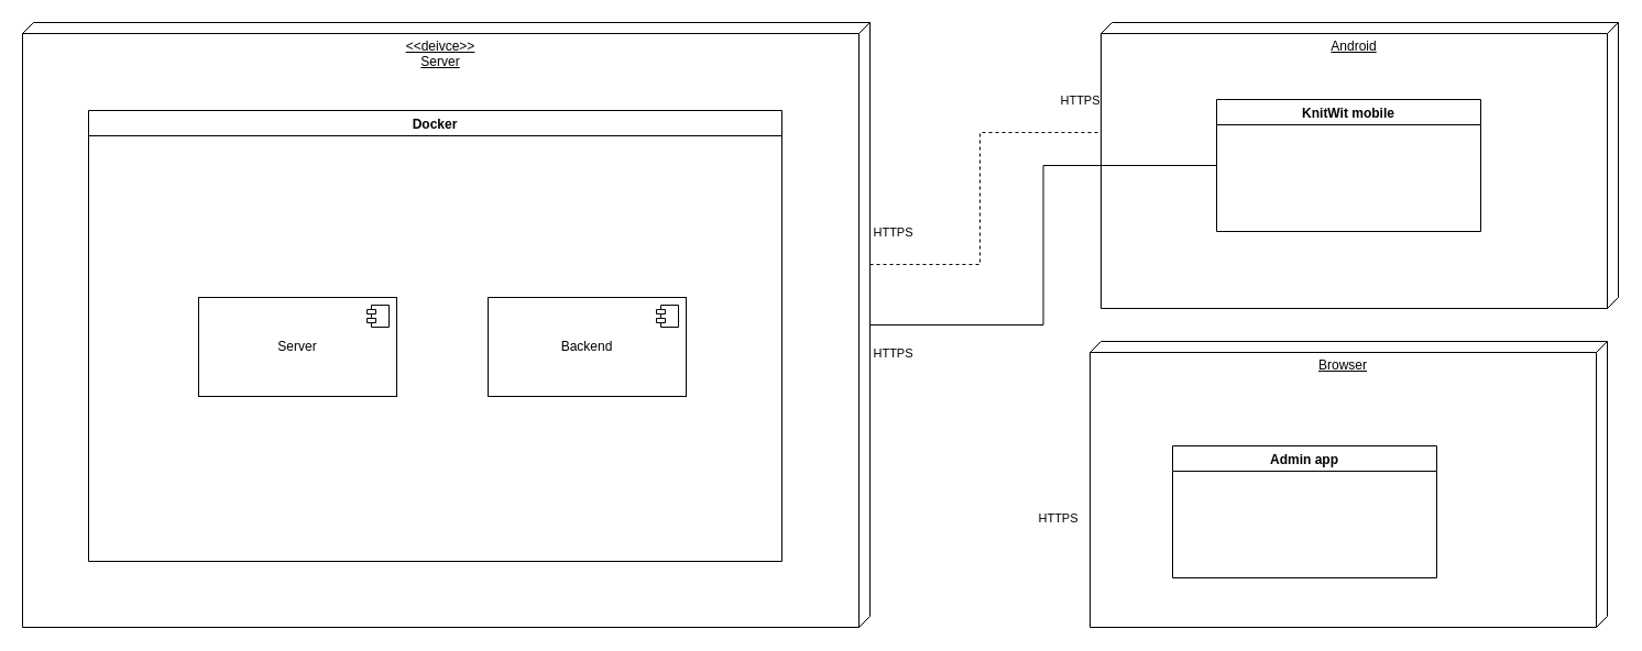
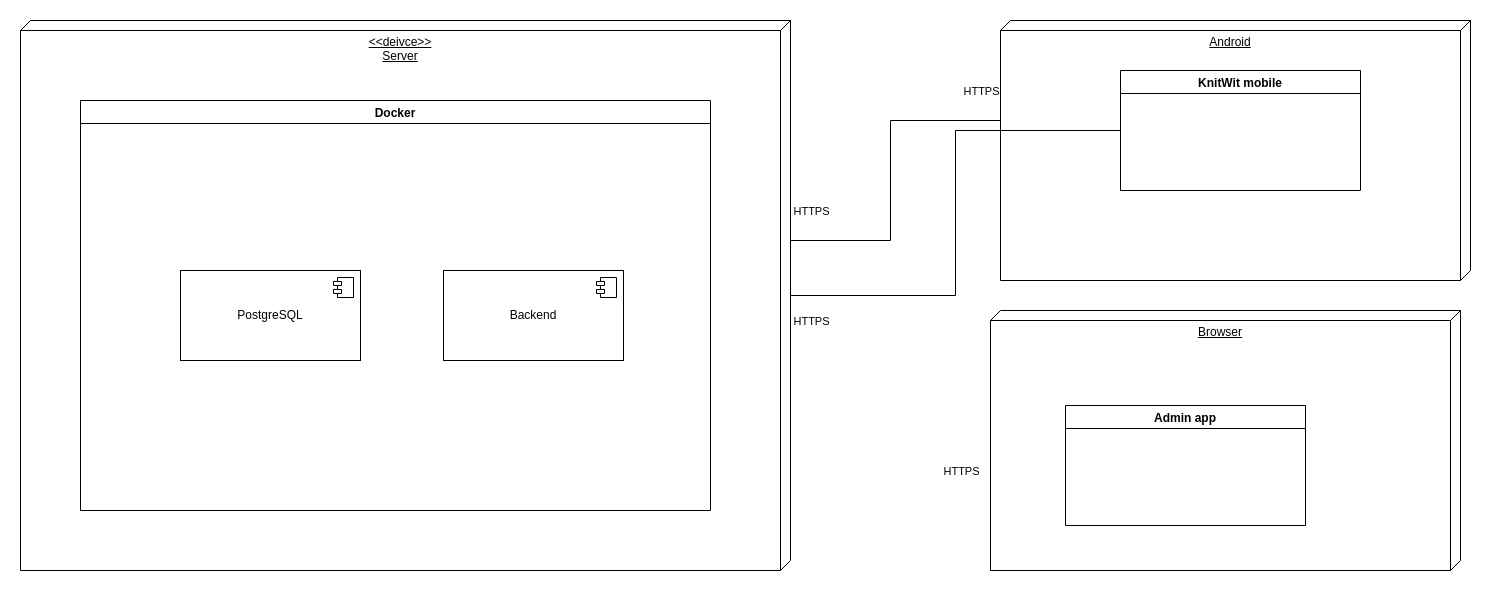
- <mxCell id="12" value="KnitWit mobile" style="swimlane;" parent="1" vertex="1"><mxGeometry x="1105" y="90" width="240" height="120" as="geometry" /></mxCell>
+ <mxCell id="12" value="KnitWit mobile" style="swimlane;" parent="1" vertex="1"><mxGeometry x="1120" y="70" width="240" height="120" as="geometry" /></mxCell>
- <mxCell id="2" style="edgeStyle=orthogonalEdgeStyle;rounded=0;orthogonalLoop=1;jettySize=auto;html=1;endArrow=none;endFill=0;dashed=1;" parent="1" source="4" target="10" edge="1"><mxGeometry relative="1" as="geometry"><Array as="points"><mxPoint x="890" y="240" /><mxPoint x="890" y="120" /></Array></mxGeometry></mxCell>
+ <mxCell id="2" style="edgeStyle=orthogonalEdgeStyle;rounded=0;orthogonalLoop=1;jettySize=auto;html=1;endArrow=none;endFill=0;" parent="1" source="4" target="10" edge="1"><mxGeometry relative="1" as="geometry"><Array as="points"><mxPoint x="890" y="240" /><mxPoint x="890" y="120" /></Array></mxGeometry></mxCell>
- <mxCell id="5" value="Server" style="html=1;dropTarget=0;whiteSpace=wrap;" parent="1" vertex="1"><mxGeometry x="180" y="270" width="180" height="90" as="geometry" /></mxCell>
+ <mxCell id="5" value="PostgreSQL" style="html=1;dropTarget=0;whiteSpace=wrap;" parent="1" vertex="1"><mxGeometry x="180" y="270" width="180" height="90" as="geometry" /></mxCell>
